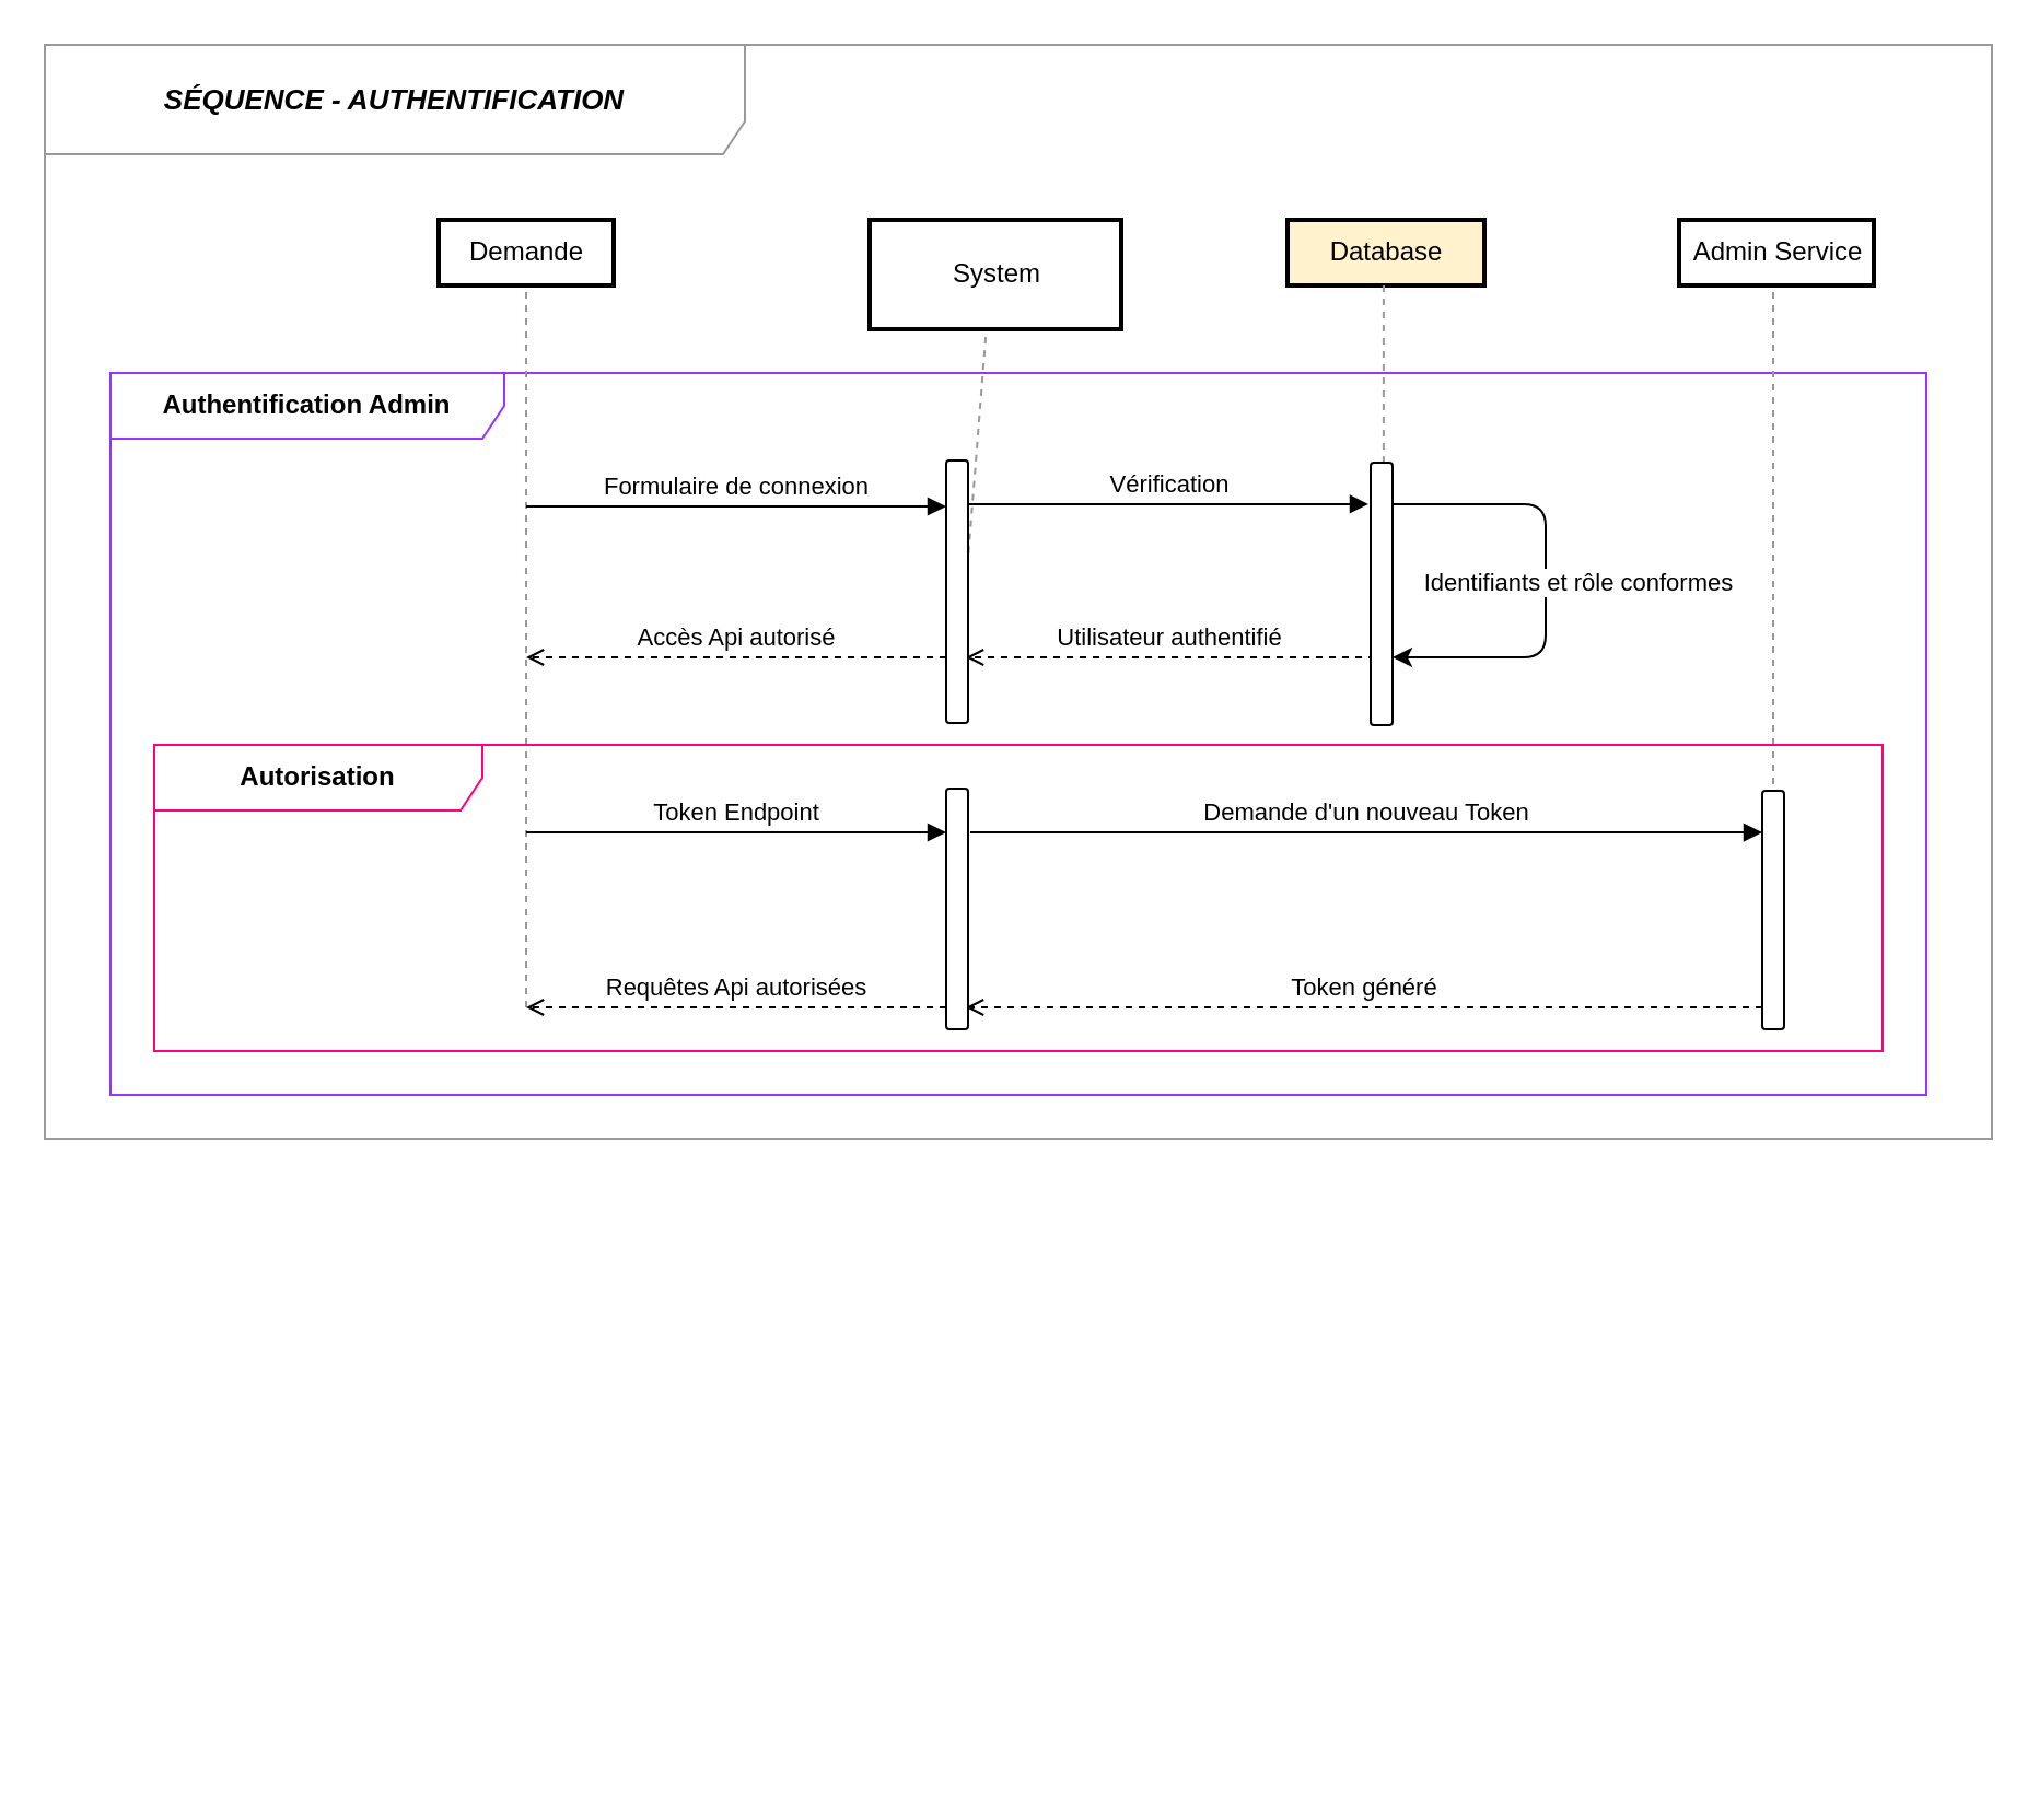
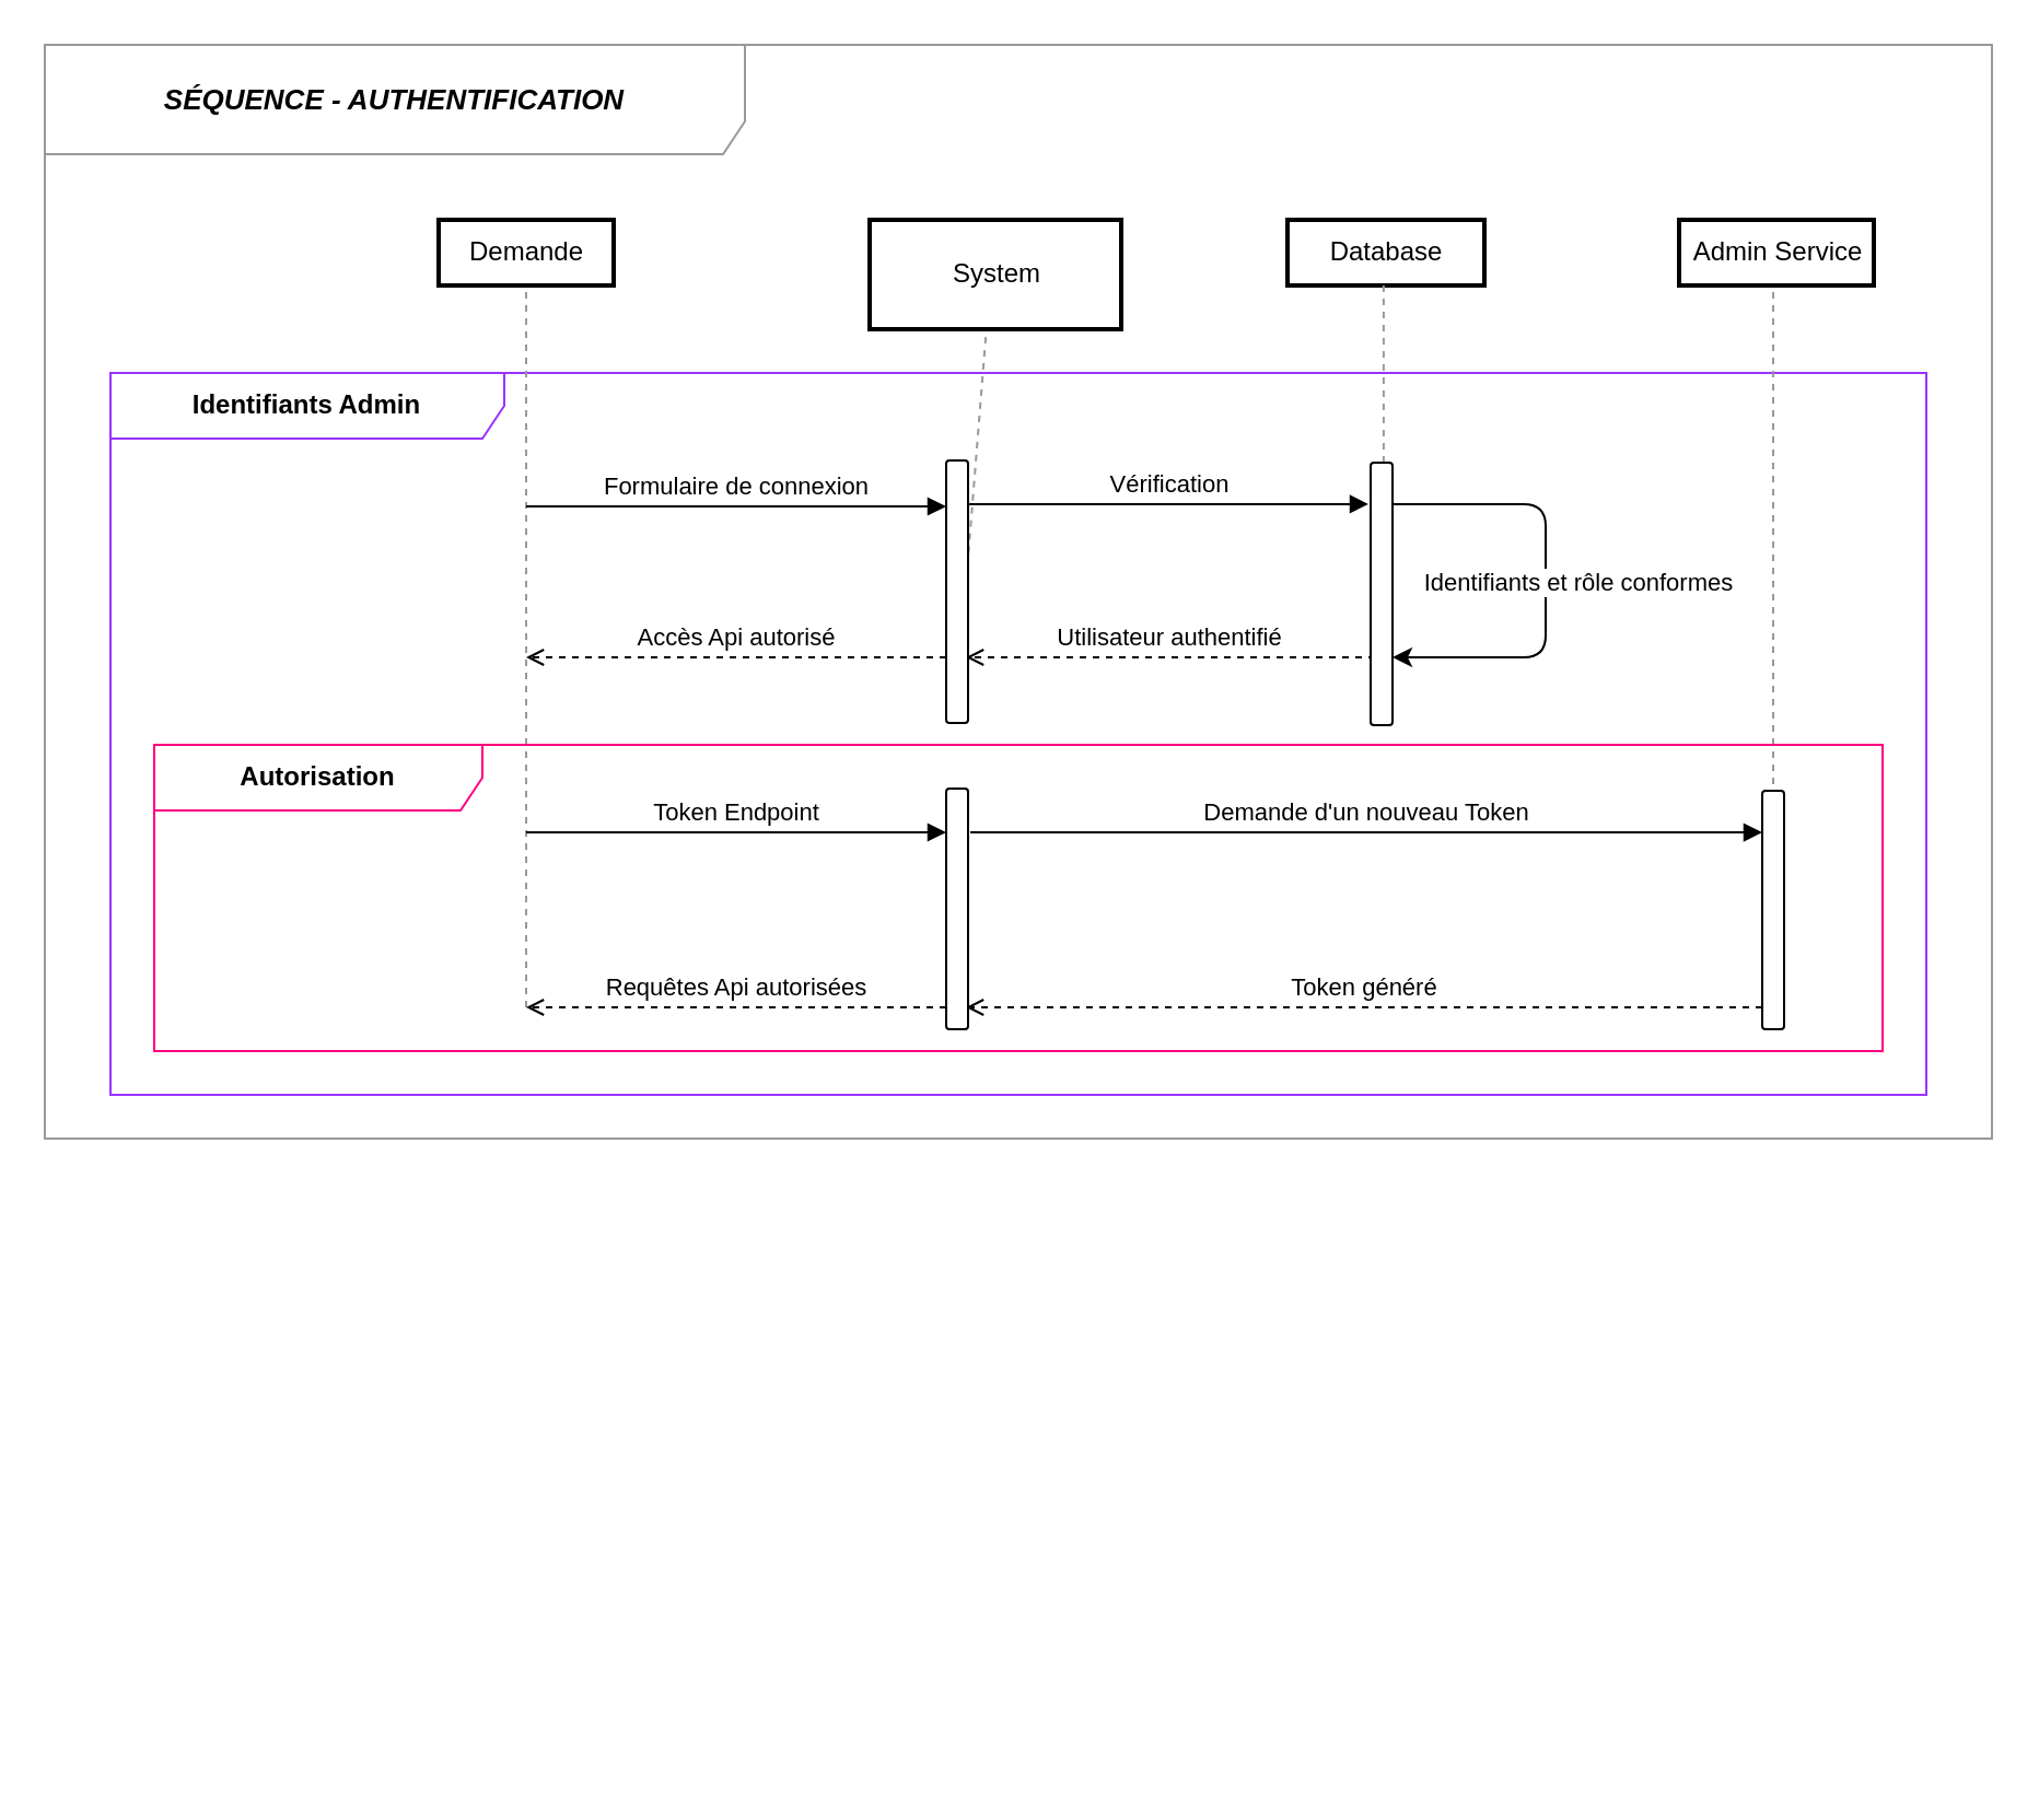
- <mxCell id="13" value="Database" style="html=1;rounded=0;perimeterSpacing=2;strokeWidth=2;fillColor=#fff2cc;" parent="1" vertex="1"><mxGeometry x="588" y="100" width="90" height="30" as="geometry" /></mxCell>
+ <mxCell id="13" value="Database" style="html=1;rounded=0;perimeterSpacing=2;strokeWidth=2;" parent="1" vertex="1"><mxGeometry x="588" y="100" width="90" height="30" as="geometry" /></mxCell>
- <mxCell id="3" value="&lt;div style=&quot;text-align: left&quot;&gt;&lt;span style=&quot;background-color: rgb(255 , 255 , 255)&quot;&gt;&lt;b&gt;Authentification Admin&lt;/b&gt;&lt;/span&gt;&lt;/div&gt;" style="shape=umlFrame;whiteSpace=wrap;html=1;swimlaneFillColor=none;width=180;height=30;strokeColor=#9933FF;" parent="1" vertex="1"><mxGeometry x="50" y="170" width="830" height="330" as="geometry" /></mxCell>
+ <mxCell id="3" value="&lt;div style=&quot;text-align: left&quot;&gt;&lt;span style=&quot;background-color: rgb(255 , 255 , 255)&quot;&gt;&lt;b&gt;Identifiants Admin&lt;/b&gt;&lt;/span&gt;&lt;/div&gt;" style="shape=umlFrame;whiteSpace=wrap;html=1;swimlaneFillColor=none;width=180;height=30;strokeColor=#9933FF;" parent="1" vertex="1"><mxGeometry x="50" y="170" width="830" height="330" as="geometry" /></mxCell>
